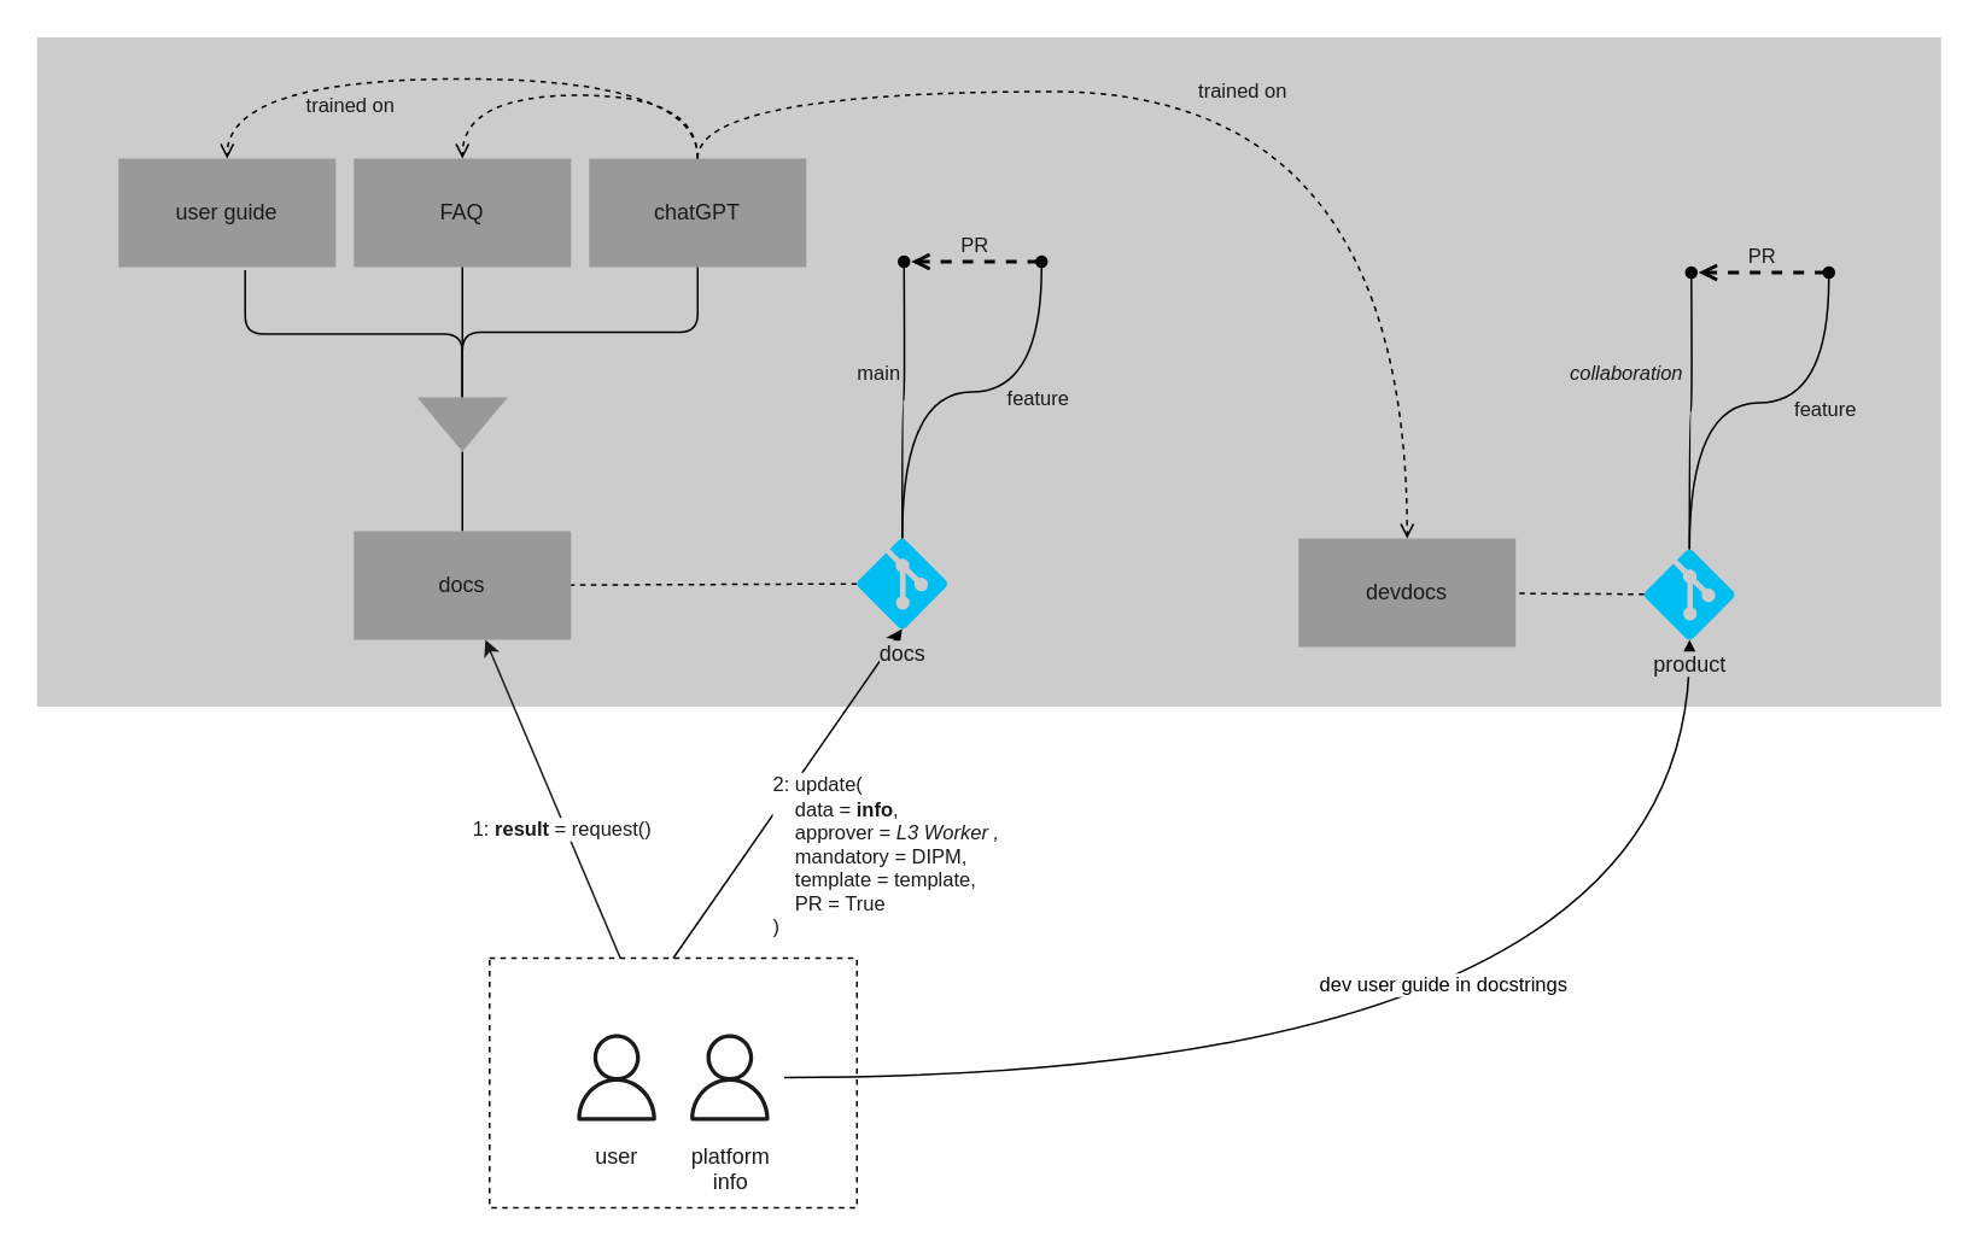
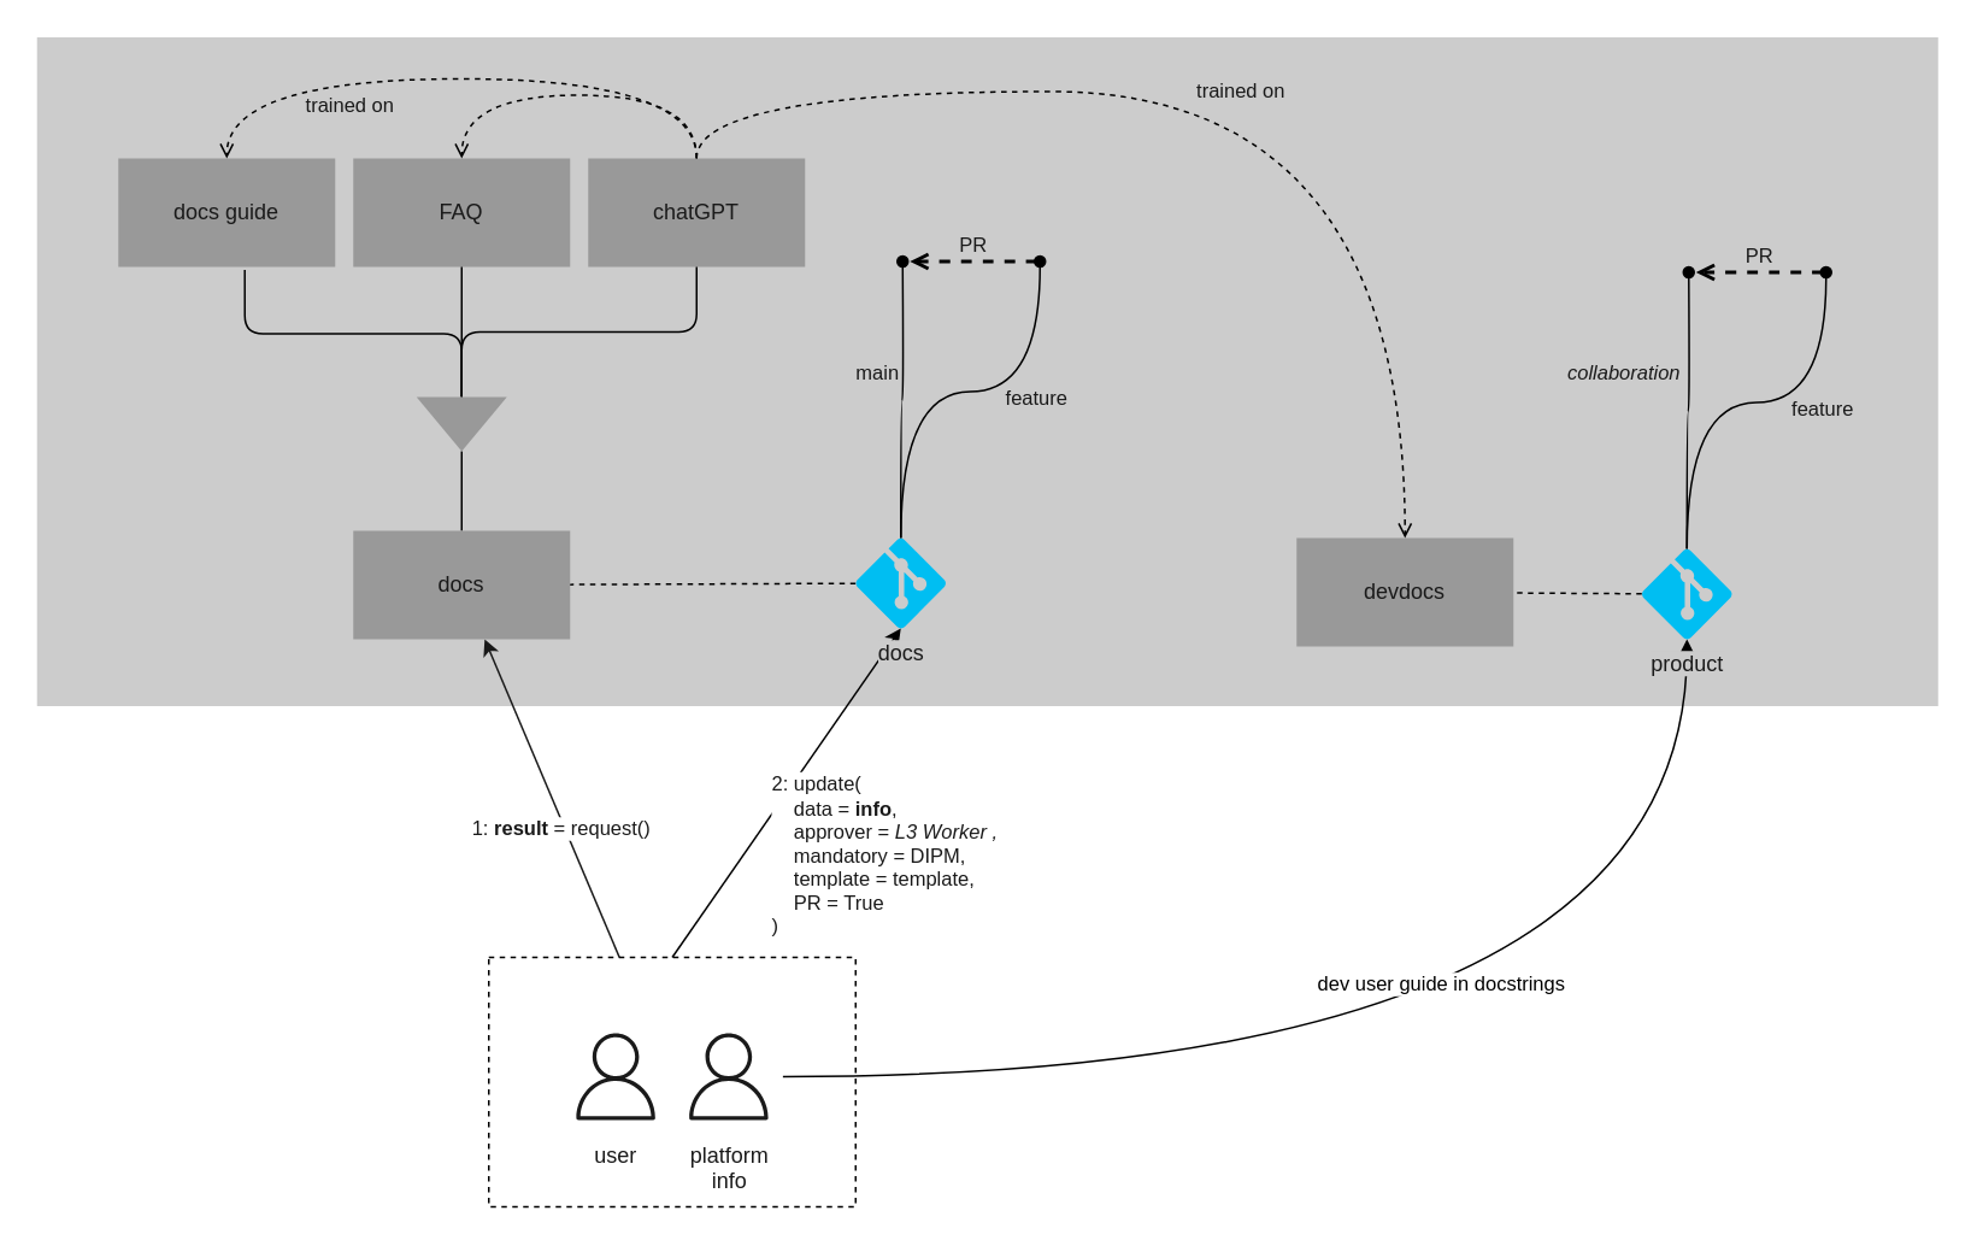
- <mxCell id="7" value="user guide" style="rounded=0;whiteSpace=wrap;html=1;fontColor=#1A1A1A;fillColor=#999999;fontFamily=Helvetica;labelBackgroundColor=none;strokeColor=none;" parent="1" vertex="1"><mxGeometry x="65" y="87" width="120" height="60" as="geometry" /></mxCell>
+ <mxCell id="7" value="docs guide" style="rounded=0;whiteSpace=wrap;html=1;fontColor=#1A1A1A;fillColor=#999999;fontFamily=Helvetica;labelBackgroundColor=none;strokeColor=none;" parent="1" vertex="1"><mxGeometry x="65" y="87" width="120" height="60" as="geometry" /></mxCell>
